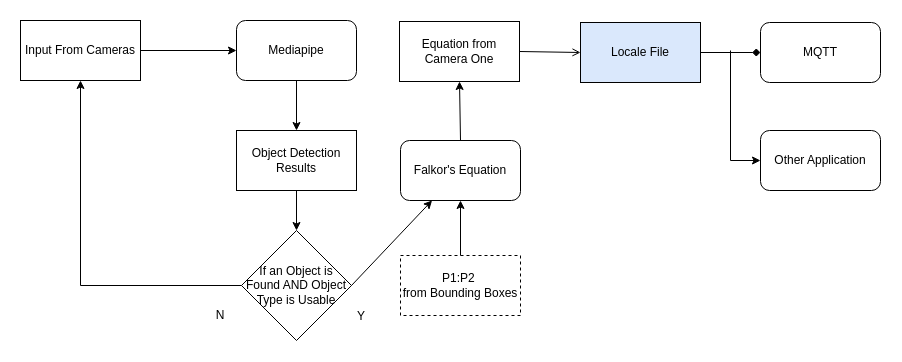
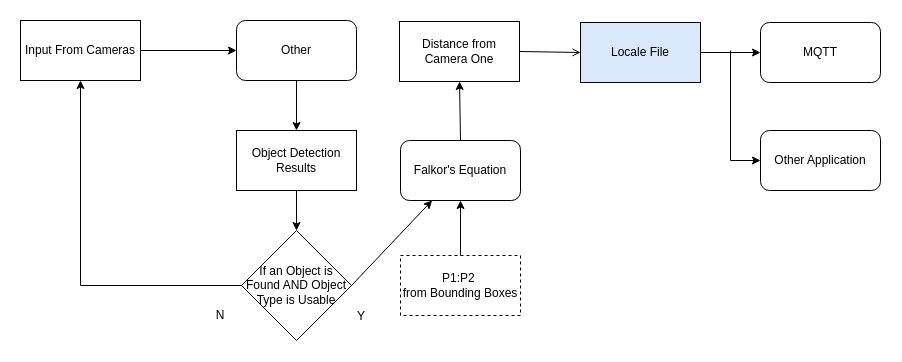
- <mxCell id="4" value="Mediapipe" style="rounded=1;whiteSpace=wrap;html=1;" vertex="1" parent="1"><mxGeometry x="236" y="20" width="120" height="60" as="geometry" /></mxCell>
+ <mxCell id="4" value="Other" style="rounded=1;whiteSpace=wrap;html=1;" vertex="1" parent="1"><mxGeometry x="236" y="20" width="120" height="60" as="geometry" /></mxCell>
- <mxCell id="17" value="Equation from Camera One" style="rounded=0;whiteSpace=wrap;html=1;" vertex="1" parent="1"><mxGeometry x="399" y="21" width="120" height="60" as="geometry" /></mxCell>
+ <mxCell id="17" value="Distance from Camera One" style="rounded=0;whiteSpace=wrap;html=1;" vertex="1" parent="1"><mxGeometry x="399" y="21" width="120" height="60" as="geometry" /></mxCell>
- <mxCell id="22" value="" style="endArrow=diamond;html=1;rounded=0;exitX=1;exitY=0.5;exitDx=0;exitDy=0;entryX=0;entryY=0.5;entryDx=0;entryDy=0;" edge="1" parent="1" source="14" target="20"><mxGeometry width="50" height="50" relative="1" as="geometry"><mxPoint x="710" y="70" as="sourcePoint" /><mxPoint x="840" y="100" as="targetPoint" /></mxGeometry></mxCell>
+ <mxCell id="22" value="" style="endArrow=classic;html=1;rounded=0;exitX=1;exitY=0.5;exitDx=0;exitDy=0;entryX=0;entryY=0.5;entryDx=0;entryDy=0;" edge="1" parent="1" source="14" target="20"><mxGeometry width="50" height="50" relative="1" as="geometry"><mxPoint x="710" y="70" as="sourcePoint" /><mxPoint x="840" y="100" as="targetPoint" /></mxGeometry></mxCell>
